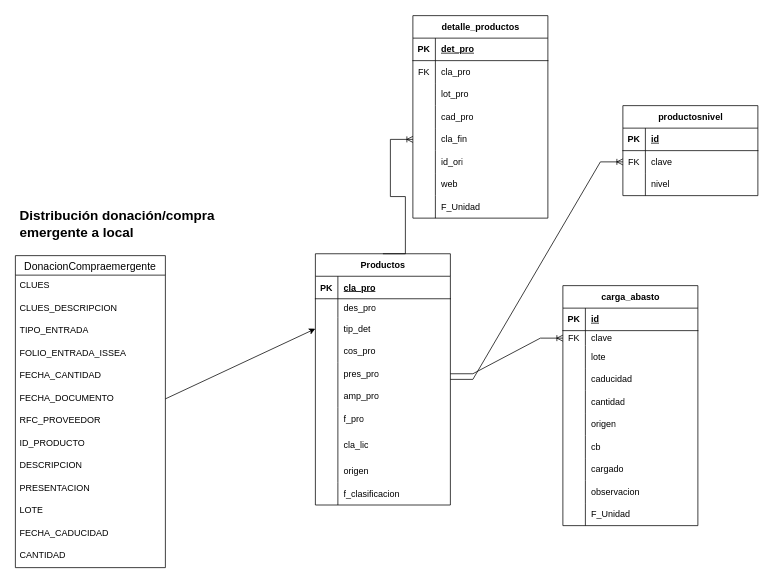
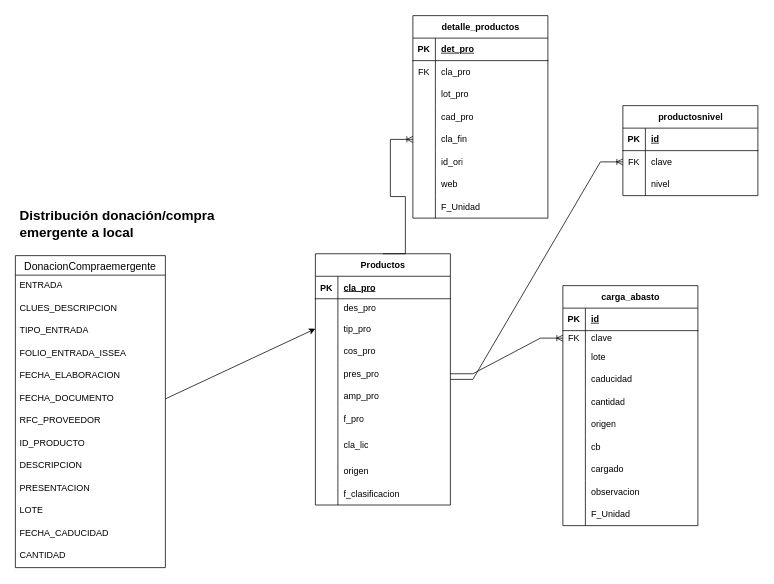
- <mxCell id="34" value="CLUES" style="text;strokeColor=none;fillColor=none;spacingLeft=4;spacingRight=4;overflow=hidden;rotatable=0;points=[[0,0.5],[1,0.5]];portConstraint=eastwest;fontSize=12;whiteSpace=wrap;html=1;" parent="33" vertex="1"><mxGeometry y="26" width="200" height="30" as="geometry" /></mxCell>
+ <mxCell id="34" value="ENTRADA" style="text;strokeColor=none;fillColor=none;spacingLeft=4;spacingRight=4;overflow=hidden;rotatable=0;points=[[0,0.5],[1,0.5]];portConstraint=eastwest;fontSize=12;whiteSpace=wrap;html=1;" parent="33" vertex="1"><mxGeometry y="26" width="200" height="30" as="geometry" /></mxCell>
- <mxCell id="57" value="tip_det" style="shape=partialRectangle;connectable=0;fillColor=none;top=0;left=0;bottom=0;right=0;align=left;spacingLeft=6;overflow=hidden;whiteSpace=wrap;html=1;" vertex="1" parent="55"><mxGeometry x="30" width="150" height="30" as="geometry"><mxRectangle width="150" height="30" as="alternateBounds" /></mxGeometry></mxCell>
+ <mxCell id="57" value="tip_pro" style="shape=partialRectangle;connectable=0;fillColor=none;top=0;left=0;bottom=0;right=0;align=left;spacingLeft=6;overflow=hidden;whiteSpace=wrap;html=1;" vertex="1" parent="55"><mxGeometry x="30" width="150" height="30" as="geometry"><mxRectangle width="150" height="30" as="alternateBounds" /></mxGeometry></mxCell>
- <mxCell id="38" value="FECHA_CANTIDAD" style="text;strokeColor=none;fillColor=none;spacingLeft=4;spacingRight=4;overflow=hidden;rotatable=0;points=[[0,0.5],[1,0.5]];portConstraint=eastwest;fontSize=12;whiteSpace=wrap;html=1;" parent="33" vertex="1"><mxGeometry y="146" width="200" height="30" as="geometry" /></mxCell>
+ <mxCell id="38" value="FECHA_ELABORACION" style="text;strokeColor=none;fillColor=none;spacingLeft=4;spacingRight=4;overflow=hidden;rotatable=0;points=[[0,0.5],[1,0.5]];portConstraint=eastwest;fontSize=12;whiteSpace=wrap;html=1;" parent="33" vertex="1"><mxGeometry y="146" width="200" height="30" as="geometry" /></mxCell>
